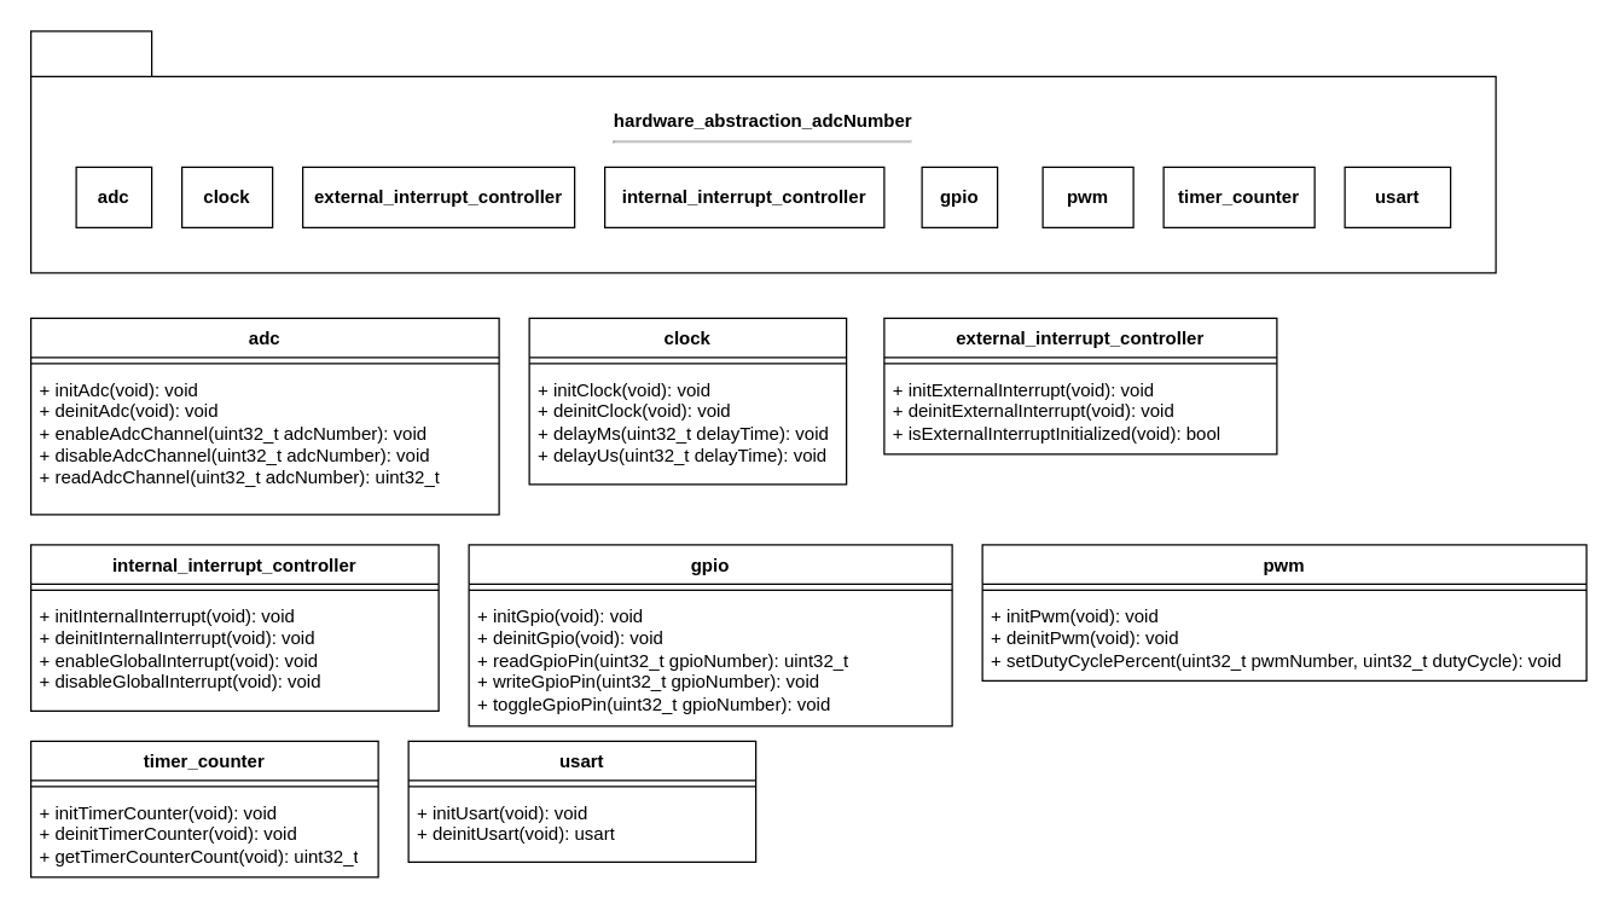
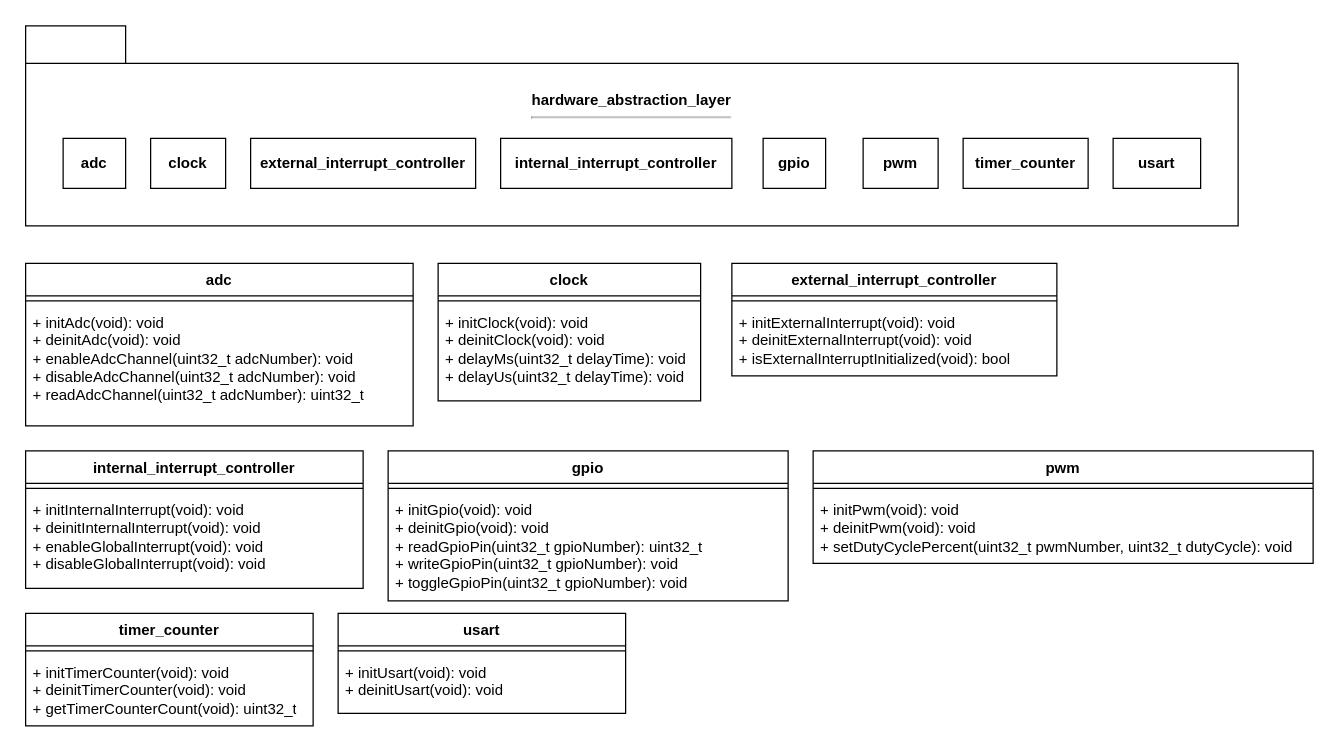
- <mxCell id="2" value="&lt;div&gt;hardware_abstraction_adcNumber&lt;/div&gt;&lt;div&gt;&lt;hr&gt;&lt;br&gt;&lt;/div&gt;&lt;div&gt;&lt;br&gt;&lt;/div&gt;&lt;div&gt;&lt;br&gt;&lt;/div&gt;&lt;div&gt;&lt;br&gt;&lt;/div&gt;" style="shape=folder;fontStyle=1;tabWidth=80;tabHeight=30;tabPosition=left;html=1;boundedLbl=1;whiteSpace=wrap;" parent="1" vertex="1"><mxGeometry x="20" y="20" width="970" height="160" as="geometry" /></mxCell>
+ <mxCell id="2" value="&lt;div&gt;hardware_abstraction_layer&lt;/div&gt;&lt;div&gt;&lt;hr&gt;&lt;br&gt;&lt;/div&gt;&lt;div&gt;&lt;br&gt;&lt;/div&gt;&lt;div&gt;&lt;br&gt;&lt;/div&gt;&lt;div&gt;&lt;br&gt;&lt;/div&gt;" style="shape=folder;fontStyle=1;tabWidth=80;tabHeight=30;tabPosition=left;html=1;boundedLbl=1;whiteSpace=wrap;" parent="1" vertex="1"><mxGeometry x="20" y="20" width="970" height="160" as="geometry" /></mxCell>
- <mxCell id="35" value="+ initUsart(void): void&lt;div&gt;+ deinitUsart(void): usart&lt;/div&gt;" style="text;strokeColor=none;fillColor=none;align=left;verticalAlign=top;spacingLeft=4;spacingRight=4;overflow=hidden;rotatable=0;points=[[0,0.5],[1,0.5]];portConstraint=eastwest;whiteSpace=wrap;html=1;" parent="33" vertex="1"><mxGeometry y="34" width="230" height="46" as="geometry" /></mxCell>
+ <mxCell id="35" value="+ initUsart(void): void&lt;div&gt;+ deinitUsart(void): void&lt;/div&gt;" style="text;strokeColor=none;fillColor=none;align=left;verticalAlign=top;spacingLeft=4;spacingRight=4;overflow=hidden;rotatable=0;points=[[0,0.5],[1,0.5]];portConstraint=eastwest;whiteSpace=wrap;html=1;" parent="33" vertex="1"><mxGeometry y="34" width="230" height="46" as="geometry" /></mxCell>
